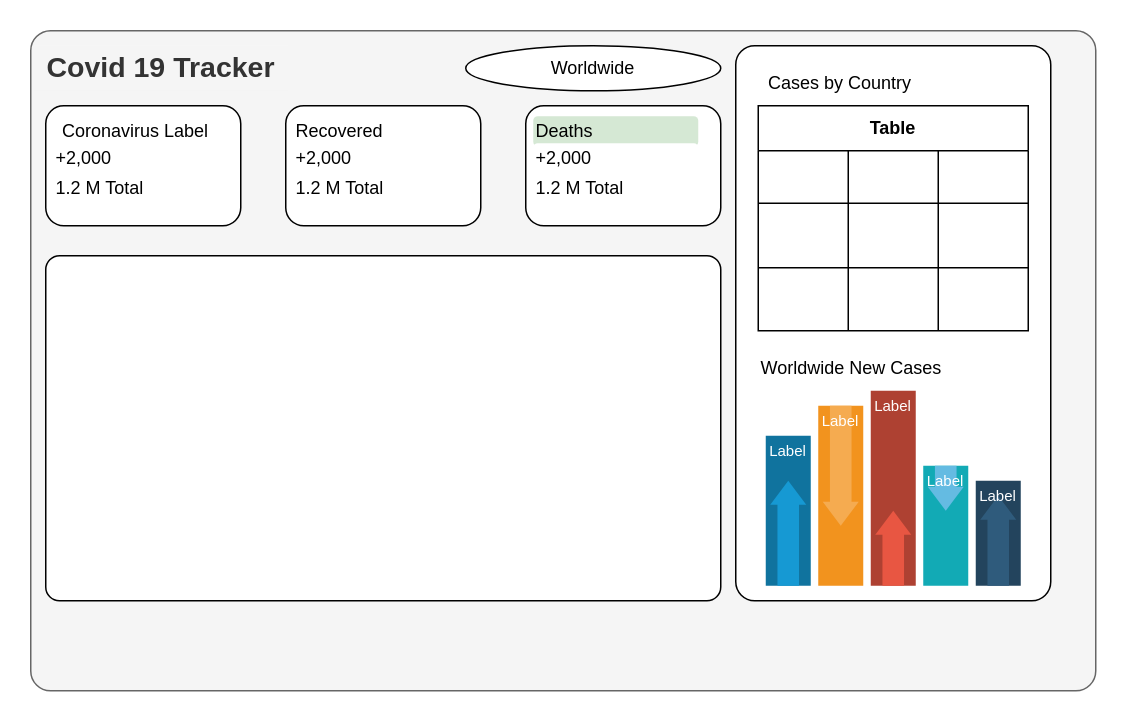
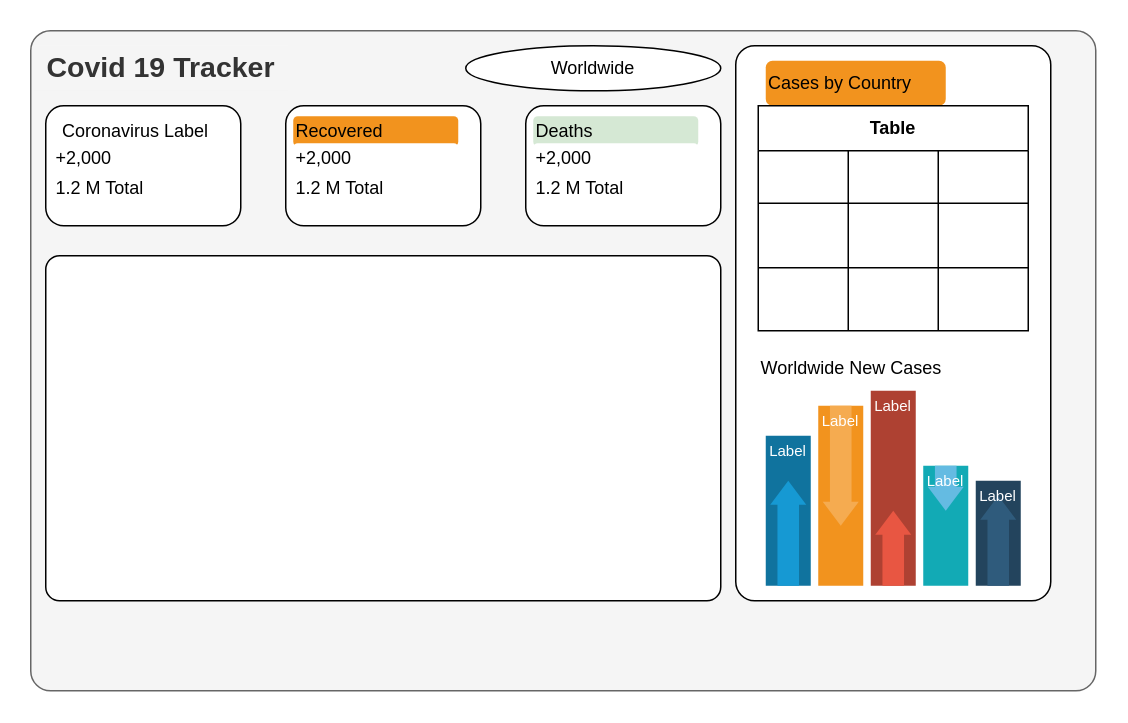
- <mxCell id="23" value="Cases by Country" style="rounded=1;whiteSpace=wrap;html=1;align=left;strokeColor=none;" vertex="1" parent="1"><mxGeometry x="510" y="40" width="120" height="30" as="geometry" /></mxCell>
+ <mxCell id="23" value="Cases by Country" style="rounded=1;whiteSpace=wrap;html=1;align=left;strokeColor=none;fillColor=#f2931e;" vertex="1" parent="1"><mxGeometry x="510" y="40" width="120" height="30" as="geometry" /></mxCell>
- <mxCell id="12" value="Recovered" style="rounded=1;whiteSpace=wrap;html=1;strokeColor=none;align=left;" vertex="1" parent="10"><mxGeometry x="5" y="7" width="110" height="20" as="geometry" /></mxCell>
+ <mxCell id="12" value="Recovered" style="rounded=1;whiteSpace=wrap;html=1;strokeColor=none;align=left;fillColor=#f2931e;" vertex="1" parent="10"><mxGeometry x="5" y="7" width="110" height="20" as="geometry" /></mxCell>
